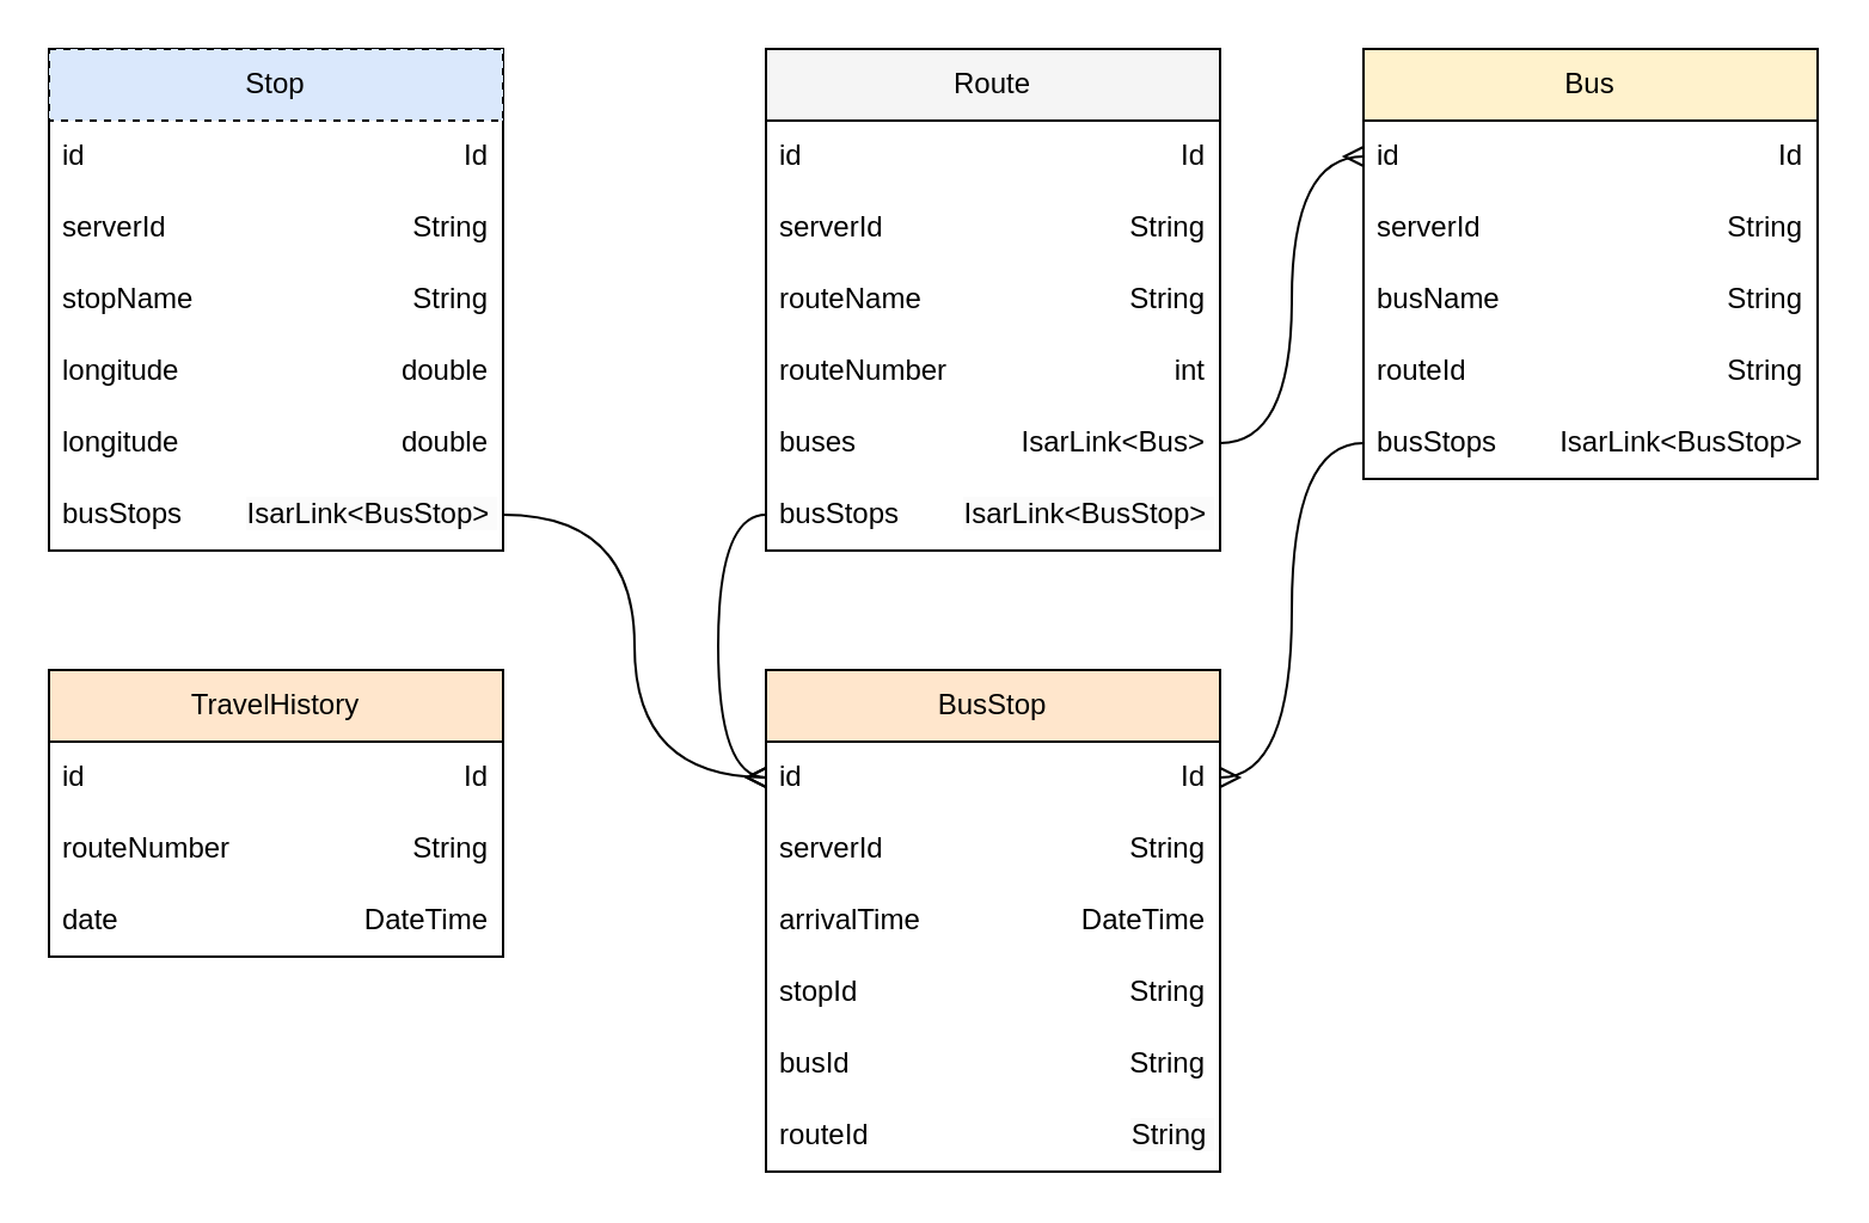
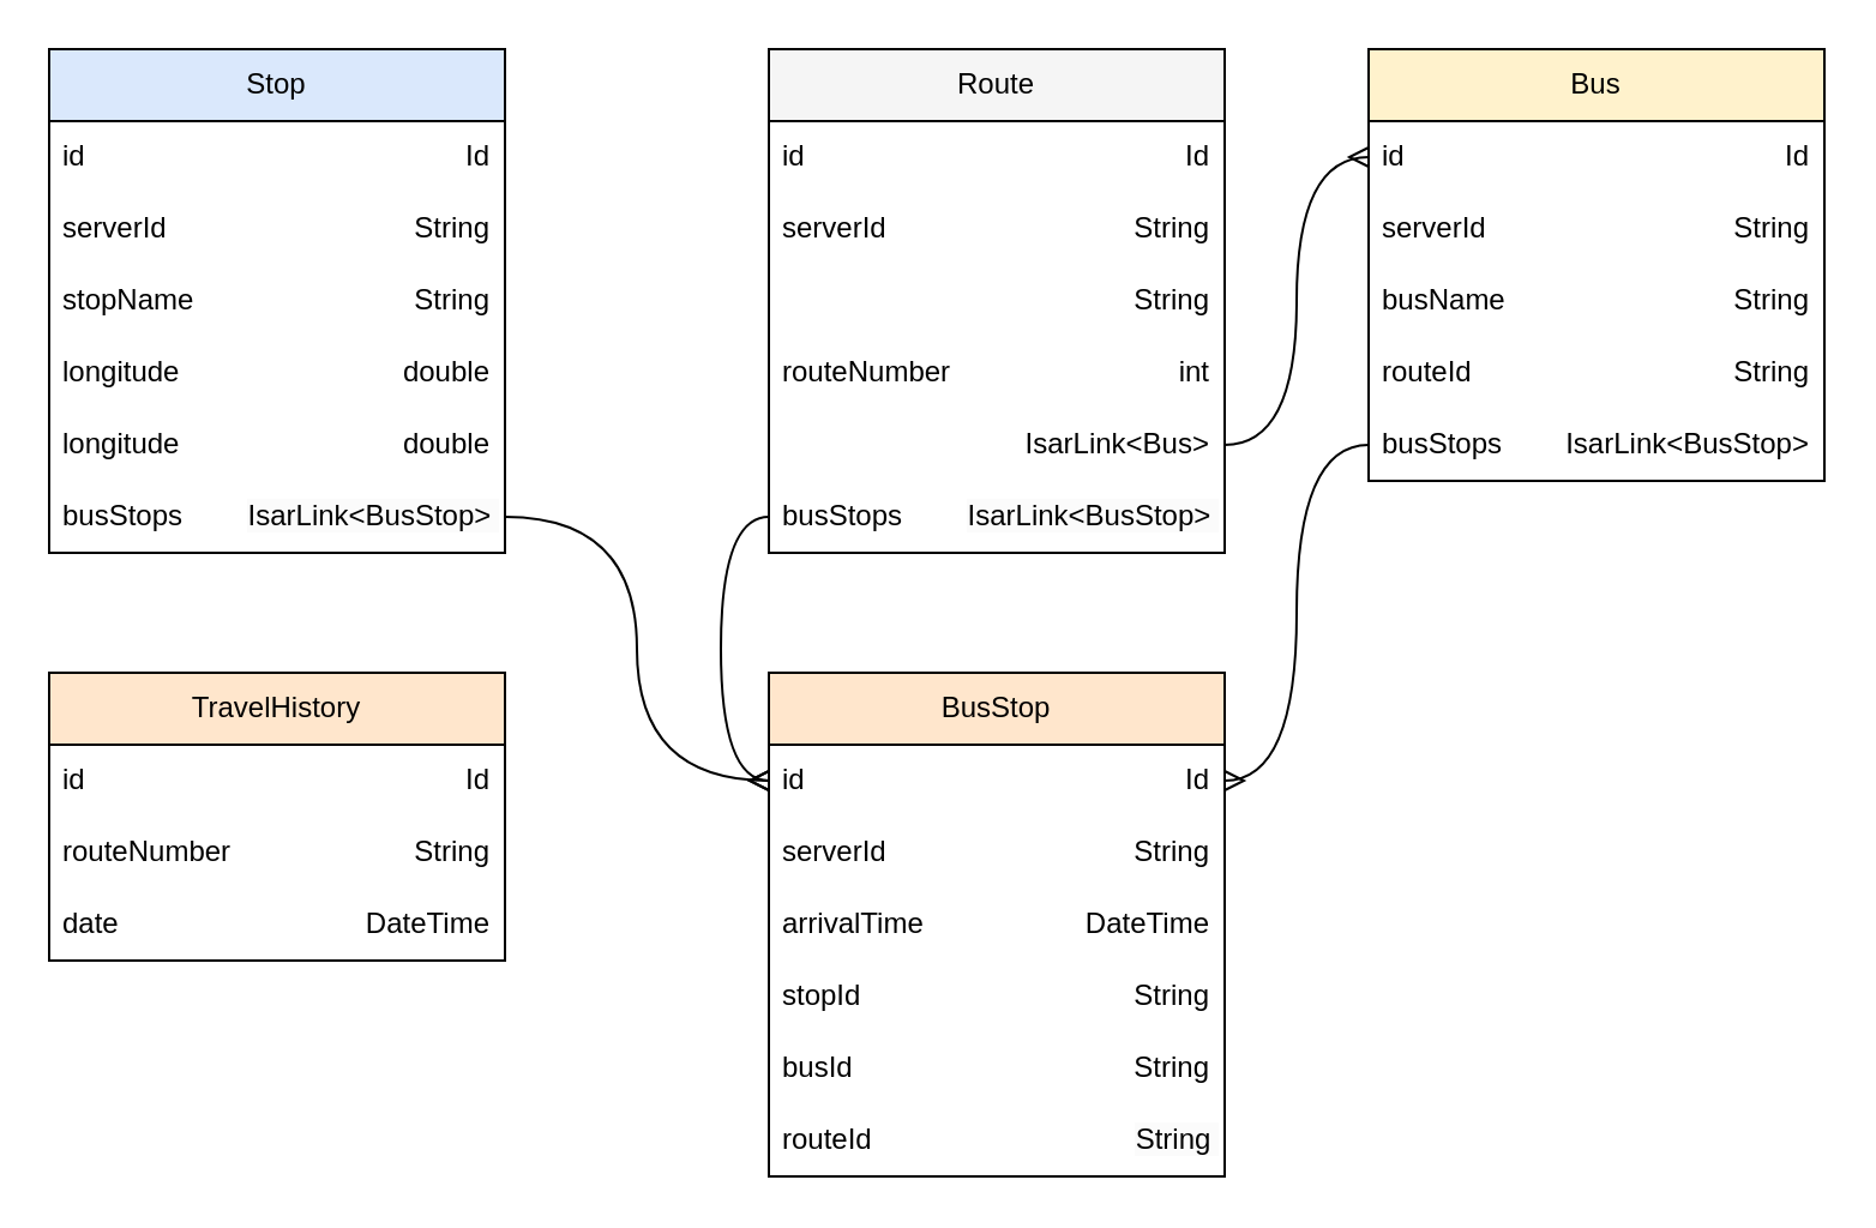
- <mxCell id="16" value="Stop" style="rounded=0;whiteSpace=wrap;html=1;fillColor=#dae8fc;strokeColor=#000000;dashed=1;" vertex="1" parent="1"><mxGeometry x="20" y="20" width="190" height="30" as="geometry" /></mxCell>
+ <mxCell id="16" value="Stop" style="rounded=0;whiteSpace=wrap;html=1;fillColor=#dae8fc;strokeColor=#000000;" vertex="1" parent="1"><mxGeometry x="20" y="20" width="190" height="30" as="geometry" /></mxCell>
- <mxCell id="26" value="&lt;div style=&quot;&quot;&gt;routeName&lt;/div&gt;" style="text;strokeColor=none;fillColor=none;align=left;verticalAlign=middle;spacingLeft=4;spacingRight=4;overflow=hidden;points=[[0,0.5],[1,0.5]];portConstraint=eastwest;rotatable=0;whiteSpace=wrap;html=1;" vertex="1" parent="1"><mxGeometry x="320" y="110" width="70" height="30" as="geometry" /></mxCell>
- <mxCell id="21" value="&lt;div style=&quot;&quot;&gt;&lt;span style=&quot;background-color: initial;&quot;&gt;buses&lt;/span&gt;&lt;/div&gt;" style="text;strokeColor=none;fillColor=none;align=left;verticalAlign=middle;spacingLeft=4;spacingRight=4;overflow=hidden;points=[[0,0.5],[1,0.5]];portConstraint=eastwest;rotatable=0;whiteSpace=wrap;html=1;" vertex="1" parent="1"><mxGeometry x="320" y="170" width="60" height="30" as="geometry" /></mxCell>
